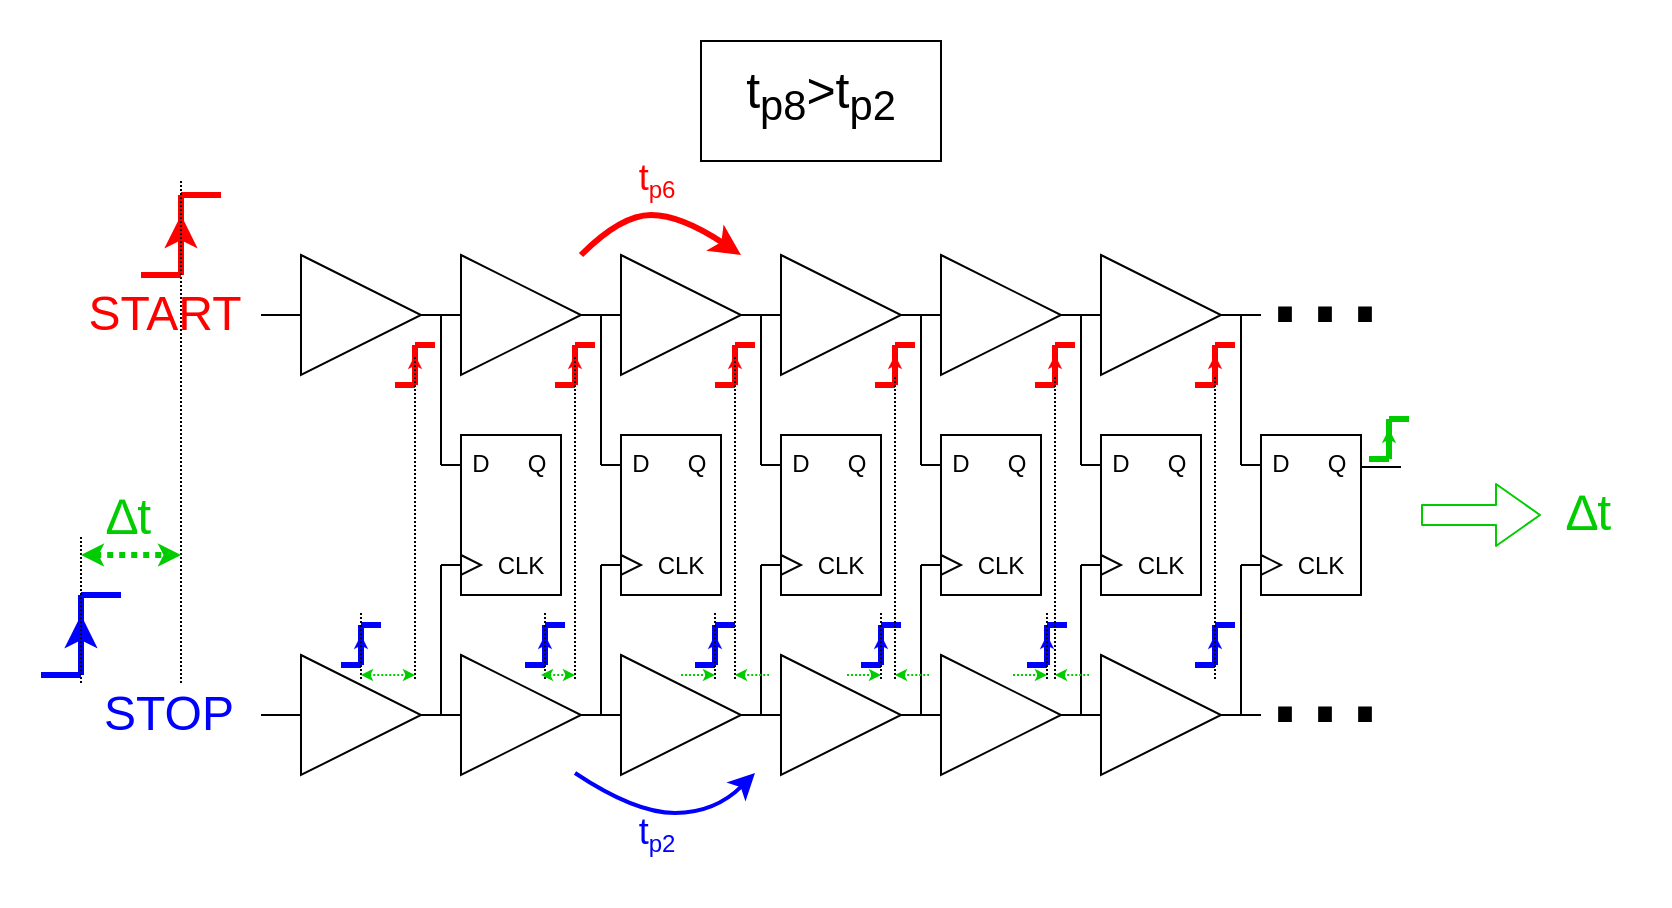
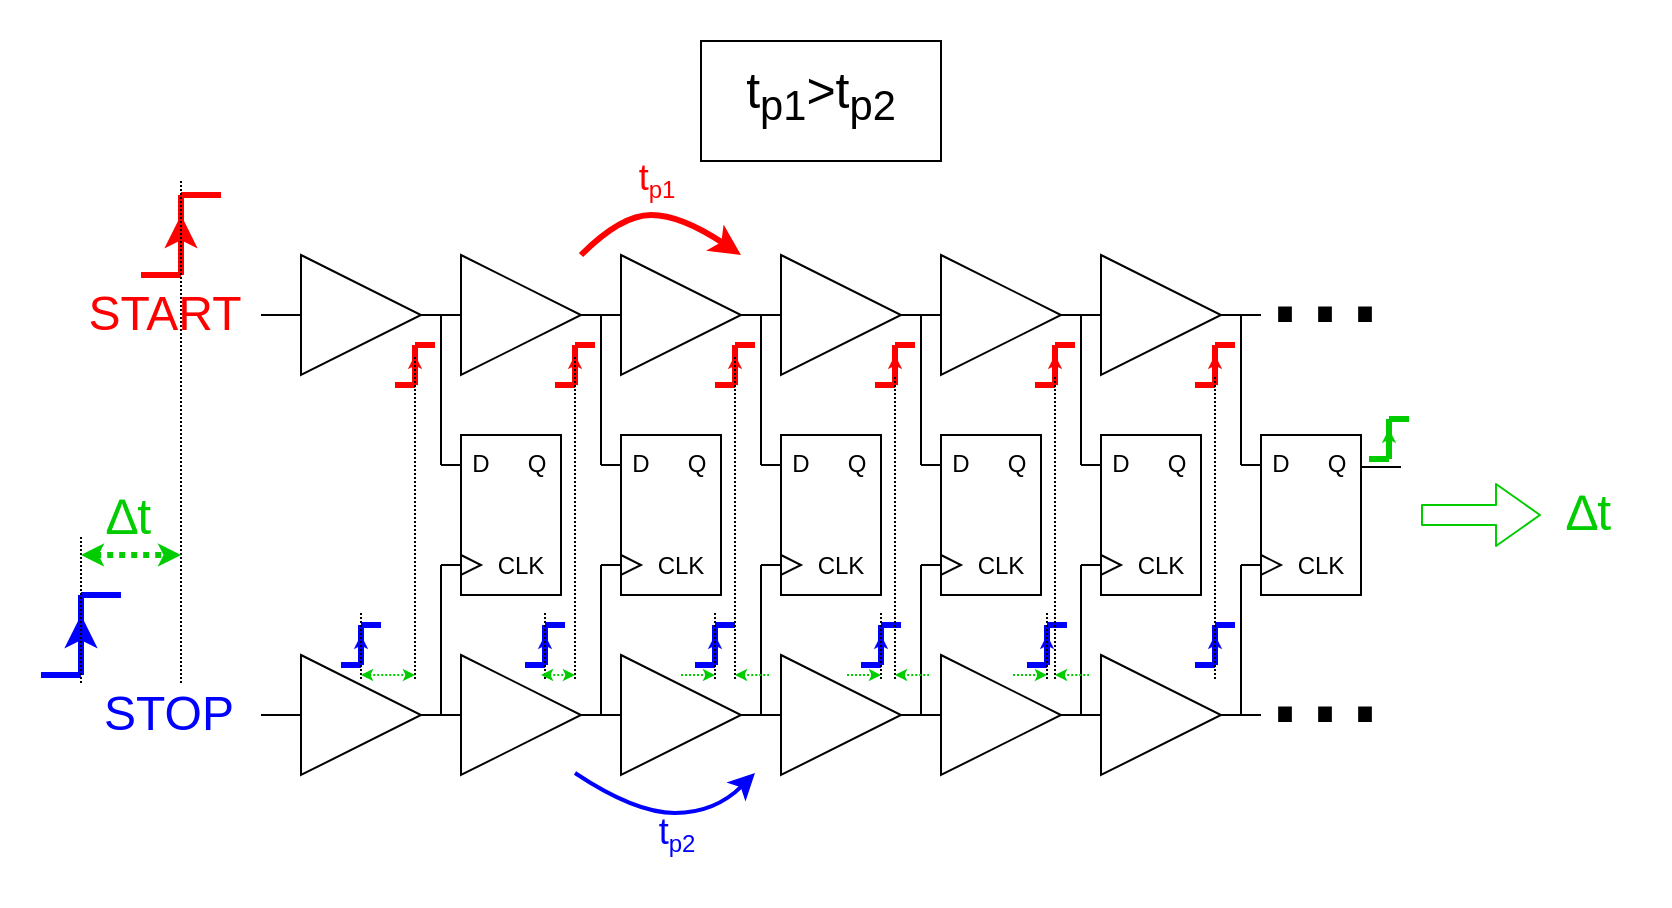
- <mxCell id="179" value="&lt;font color=&quot;#000000&quot;&gt;t&lt;sub&gt;p8&lt;/sub&gt;&amp;gt;t&lt;sub&gt;p2&lt;/sub&gt;&lt;/font&gt;" style="text;html=1;resizable=0;autosize=1;align=center;verticalAlign=middle;points=[];fillColor=none;strokeColor=none;rounded=0;fontSize=25;fontColor=#00CC00;labelBorderColor=none;" parent="1" vertex="1"><mxGeometry x="365" y="27" width="90" height="40" as="geometry" /></mxCell>
+ <mxCell id="179" value="&lt;font color=&quot;#000000&quot;&gt;t&lt;sub&gt;p1&lt;/sub&gt;&amp;gt;t&lt;sub&gt;p2&lt;/sub&gt;&lt;/font&gt;" style="text;html=1;resizable=0;autosize=1;align=center;verticalAlign=middle;points=[];fillColor=none;strokeColor=none;rounded=0;fontSize=25;fontColor=#00CC00;labelBorderColor=none;" parent="1" vertex="1"><mxGeometry x="365" y="27" width="90" height="40" as="geometry" /></mxCell>
- <mxCell id="85" value="&lt;font color=&quot;#ff0000&quot;&gt;&lt;font style=&quot;font-size: 18px&quot;&gt;t&lt;/font&gt;&lt;sub&gt;&lt;font style=&quot;font-size: 12px&quot;&gt;p6&lt;/font&gt;&lt;/sub&gt;&lt;/font&gt;" style="text;html=1;resizable=0;autosize=1;align=center;verticalAlign=middle;points=[];fillColor=none;strokeColor=none;rounded=0;" parent="1" vertex="1"><mxGeometry x="313" y="75" width="30" height="30" as="geometry" /></mxCell>
+ <mxCell id="85" value="&lt;font color=&quot;#ff0000&quot;&gt;&lt;font style=&quot;font-size: 18px&quot;&gt;t&lt;/font&gt;&lt;sub&gt;&lt;font style=&quot;font-size: 12px&quot;&gt;p1&lt;/font&gt;&lt;/sub&gt;&lt;/font&gt;" style="text;html=1;resizable=0;autosize=1;align=center;verticalAlign=middle;points=[];fillColor=none;strokeColor=none;rounded=0;" parent="1" vertex="1"><mxGeometry x="313" y="75" width="30" height="30" as="geometry" /></mxCell>
- <mxCell id="87" value="&lt;font color=&quot;#0000ff&quot;&gt;&lt;font style=&quot;font-size: 18px&quot;&gt;t&lt;/font&gt;&lt;sub&gt;&lt;font style=&quot;font-size: 12px&quot;&gt;p2&lt;/font&gt;&lt;/sub&gt;&lt;/font&gt;" style="text;html=1;resizable=0;autosize=1;align=center;verticalAlign=middle;points=[];fillColor=none;strokeColor=none;rounded=0;" parent="1" vertex="1"><mxGeometry x="313" y="402" width="30" height="30" as="geometry" /></mxCell>
+ <mxCell id="87" value="&lt;font color=&quot;#0000ff&quot;&gt;&lt;font style=&quot;font-size: 18px&quot;&gt;t&lt;/font&gt;&lt;sub&gt;&lt;font style=&quot;font-size: 12px&quot;&gt;p2&lt;/font&gt;&lt;/sub&gt;&lt;/font&gt;" style="text;html=1;resizable=0;autosize=1;align=center;verticalAlign=middle;points=[];fillColor=none;strokeColor=none;rounded=0;" parent="1" vertex="1"><mxGeometry x="323" y="402" width="30" height="30" as="geometry" /></mxCell>
